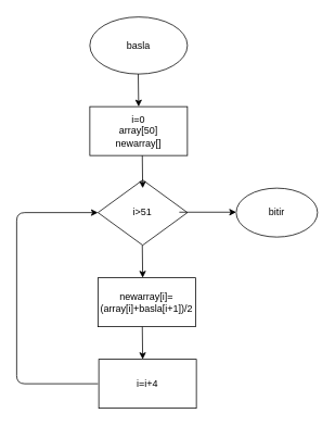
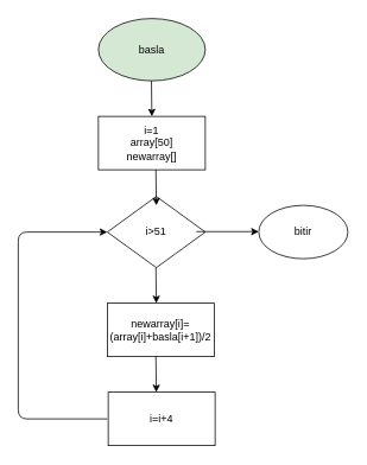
- <mxCell id="2" value="basla" style="ellipse;whiteSpace=wrap;html=1;" vertex="1" parent="1"><mxGeometry x="110" y="20" width="120" height="70" as="geometry" /></mxCell>
+ <mxCell id="2" value="basla" style="ellipse;whiteSpace=wrap;html=1;fillColor=#d5e8d4;" vertex="1" parent="1"><mxGeometry x="110" y="20" width="120" height="70" as="geometry" /></mxCell>
- <mxCell id="4" value="i=0&lt;div&gt;array[50]&lt;/div&gt;&lt;div&gt;newarray[]&lt;/div&gt;" style="rounded=0;whiteSpace=wrap;html=1;" vertex="1" parent="1"><mxGeometry x="110" y="130" width="120" height="60" as="geometry" /></mxCell>
+ <mxCell id="4" value="i=1&lt;div&gt;array[50]&lt;/div&gt;&lt;div&gt;newarray[]&lt;/div&gt;" style="rounded=0;whiteSpace=wrap;html=1;" vertex="1" parent="1"><mxGeometry x="110" y="130" width="120" height="60" as="geometry" /></mxCell>
